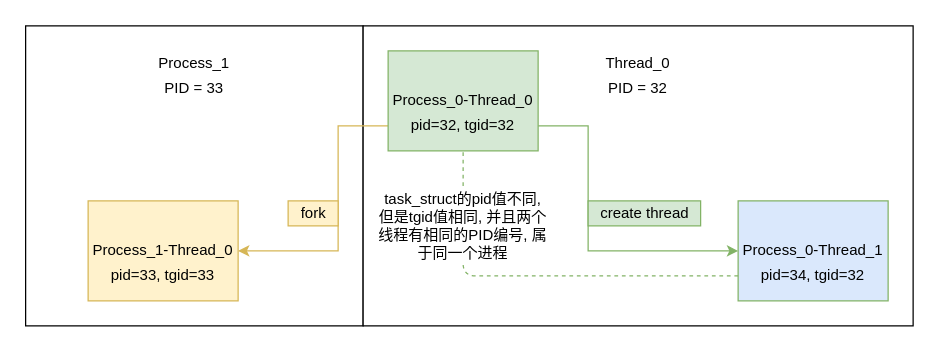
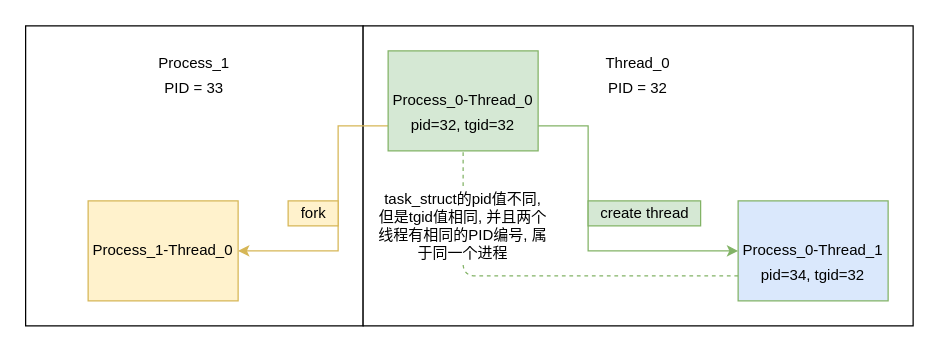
- <mxCell id="10" value="pid=33, tgid=33" style="text;html=1;strokeColor=none;fillColor=none;align=center;verticalAlign=middle;whiteSpace=wrap;rounded=0;" vertex="1" parent="1"><mxGeometry x="80" y="210" width="100" height="20" as="geometry" /></mxCell>
